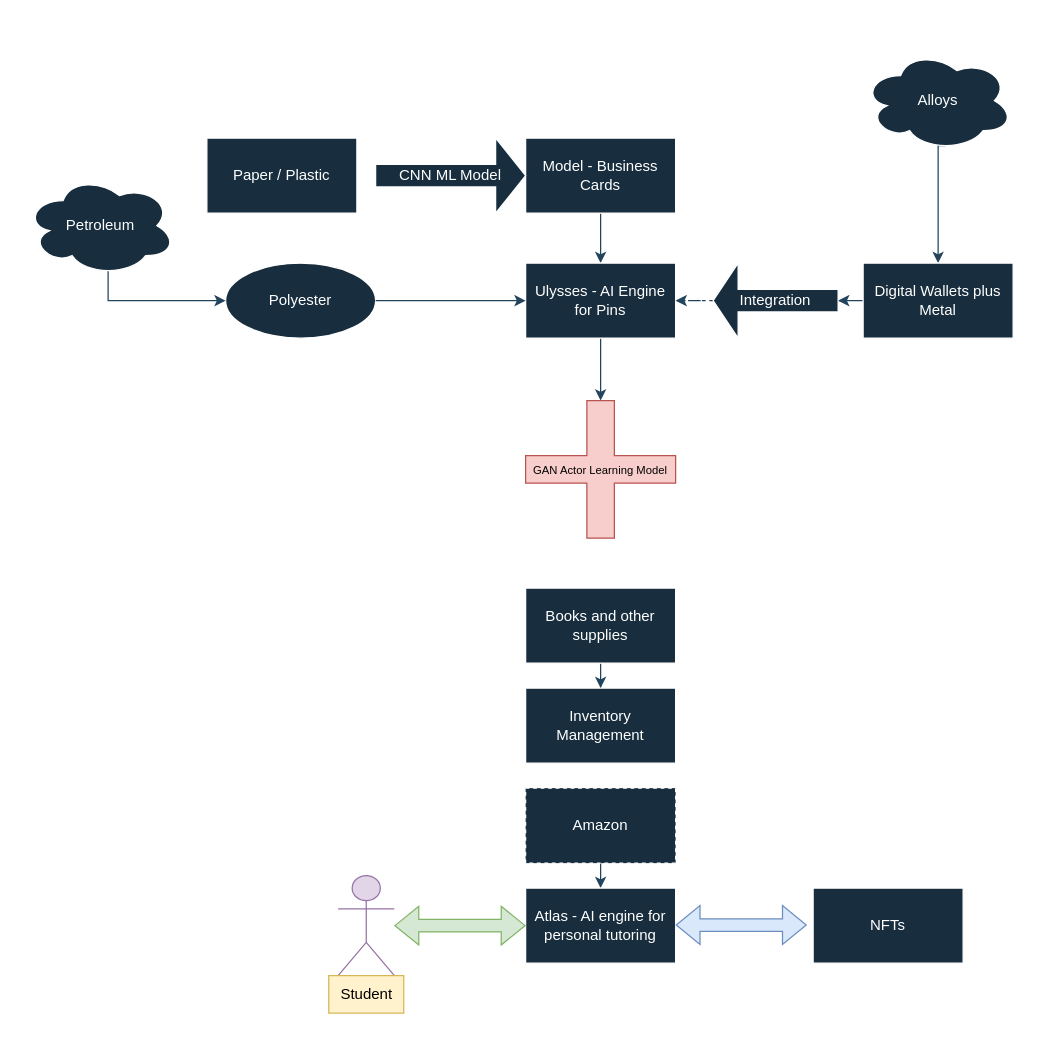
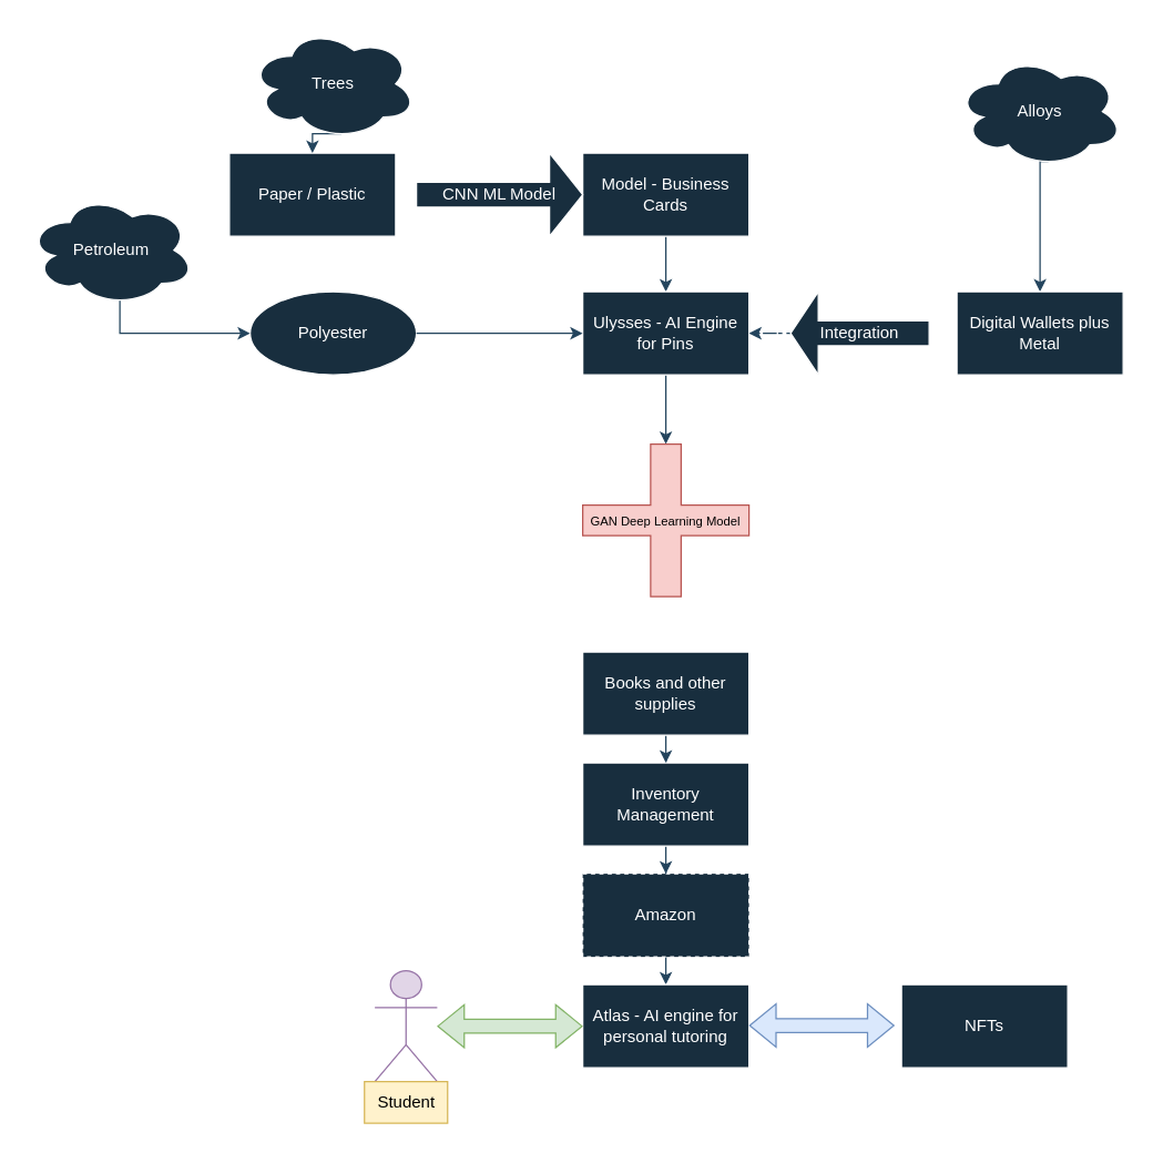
+ <mxCell id="11" value="Trees" style="ellipse;shape=cloud;whiteSpace=wrap;html=1;labelBackgroundColor=none;fillColor=#182E3E;strokeColor=#FFFFFF;fontColor=#FFFFFF;" vertex="1" parent="1"><mxGeometry x="180" y="20" width="120" height="80" as="geometry" /></mxCell>
+ <mxCell id="10" style="edgeStyle=orthogonalEdgeStyle;rounded=0;orthogonalLoop=1;jettySize=auto;html=1;exitX=0.55;exitY=0.95;exitDx=0;exitDy=0;exitPerimeter=0;entryX=0.5;entryY=0;entryDx=0;entryDy=0;labelBackgroundColor=none;strokeColor=#23445D;fontColor=default;" edge="1" parent="1" source="11" target="7"><mxGeometry relative="1" as="geometry" /></mxCell>
- <mxCell id="20" value="" style="edgeStyle=orthogonalEdgeStyle;rounded=0;orthogonalLoop=1;jettySize=auto;html=1;labelBackgroundColor=none;strokeColor=#23445D;fontColor=default;" edge="1" parent="1" source="21" target="24"><mxGeometry relative="1" as="geometry" /></mxCell>
- <mxCell id="26" value="&lt;font style=&quot;font-size: 9px;&quot;&gt;GAN Actor Learning Model&lt;/font&gt;" style="shape=cross;whiteSpace=wrap;html=1;strokeColor=#b85450;fillColor=#f8cecc;" vertex="1" parent="1"><mxGeometry x="420" y="320" width="120" height="110" as="geometry" /></mxCell>
+ <mxCell id="26" value="&lt;font style=&quot;font-size: 9px;&quot;&gt;GAN Deep Learning Model&lt;/font&gt;" style="shape=cross;whiteSpace=wrap;html=1;strokeColor=#b85450;fillColor=#f8cecc;" vertex="1" parent="1"><mxGeometry x="420" y="320" width="120" height="110" as="geometry" /></mxCell>
+ <mxCell id="14" value="" style="edgeStyle=orthogonalEdgeStyle;rounded=0;orthogonalLoop=1;jettySize=auto;html=1;strokeColor=#23445D;" edge="1" parent="1" source="15" target="3"><mxGeometry relative="1" as="geometry" /></mxCell>
